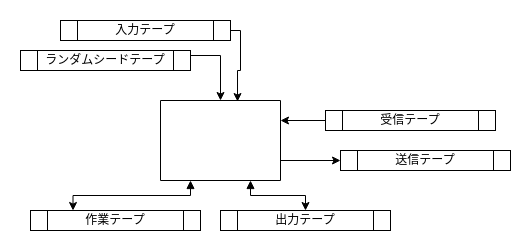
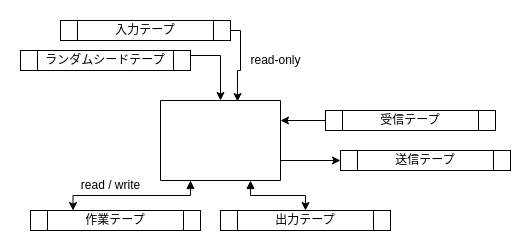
+ <mxCell id="15" value="read-only" style="text;html=1;align=center;verticalAlign=middle;resizable=0;points=[];autosize=1;strokeColor=none;fillColor=none;" vertex="1" parent="1"><mxGeometry x="240" y="45" width="70" height="30" as="geometry" /></mxCell>
+ <mxCell id="16" value="read / write" style="text;html=1;align=center;verticalAlign=middle;resizable=0;points=[];autosize=1;strokeColor=none;fillColor=none;" vertex="1" parent="1"><mxGeometry x="70" y="170" width="80" height="30" as="geometry" /></mxCell>
